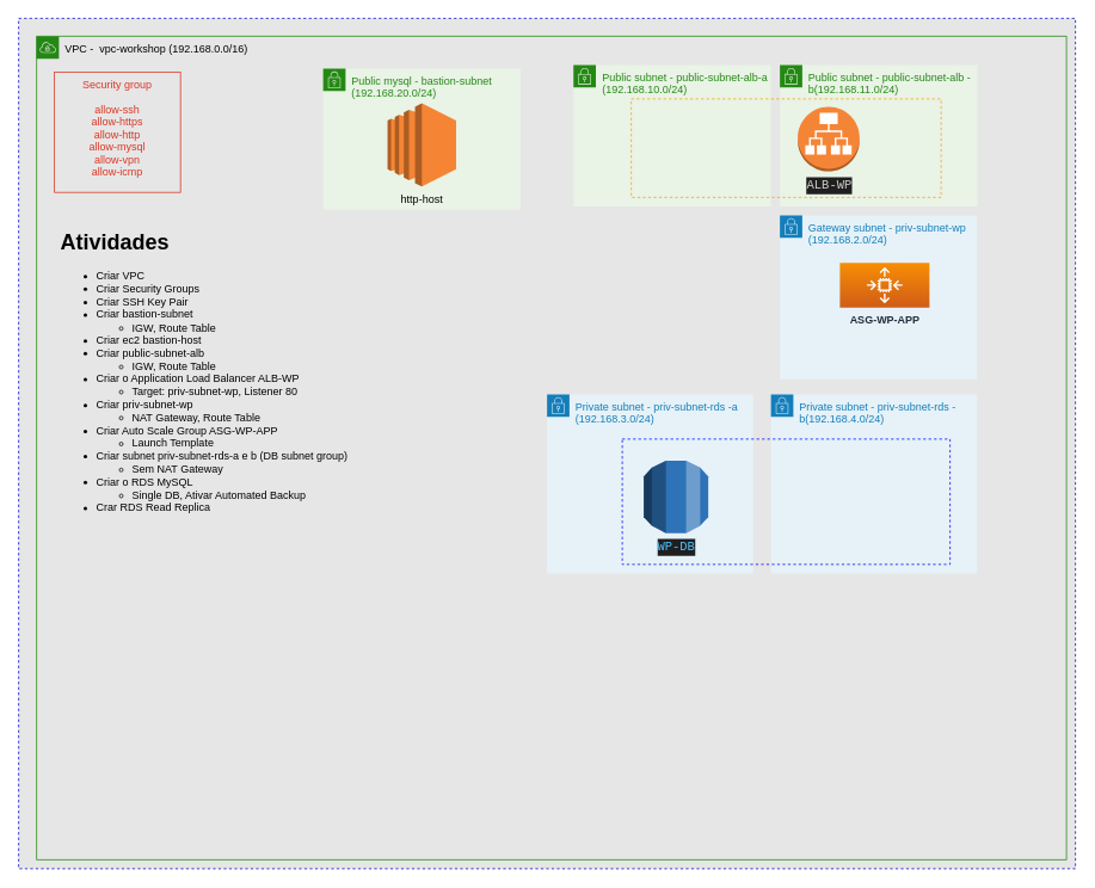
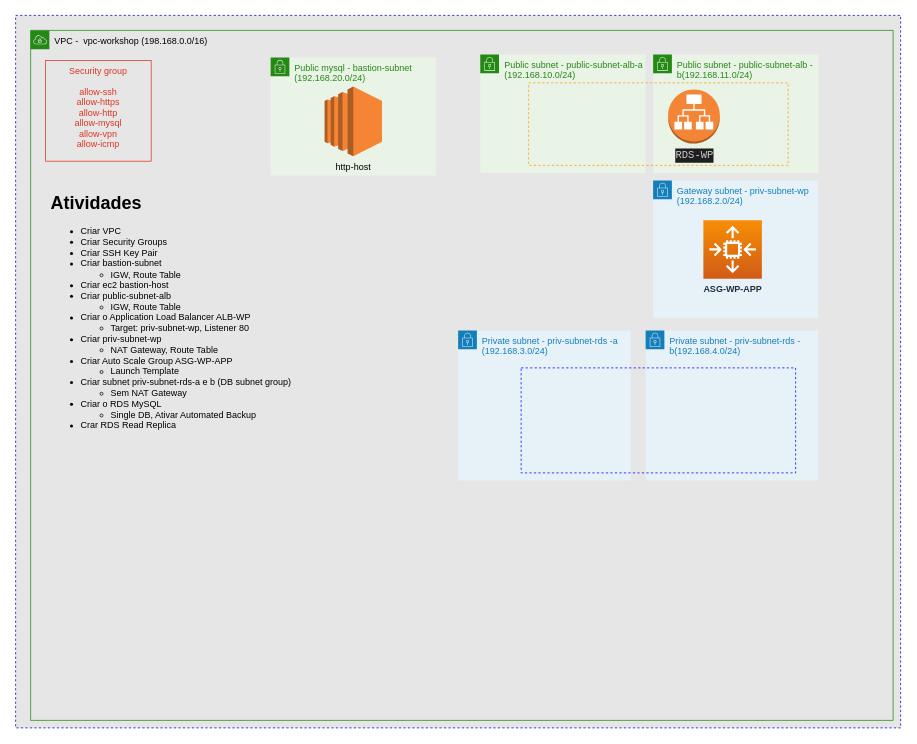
- <mxCell id="6" value="&lt;font color=&quot;#000000&quot;&gt;VPC -&amp;nbsp; vpc-workshop (192.168.0.0/16)&lt;/font&gt;" style="points=[[0,0],[0.25,0],[0.5,0],[0.75,0],[1,0],[1,0.25],[1,0.5],[1,0.75],[1,1],[0.75,1],[0.5,1],[0.25,1],[0,1],[0,0.75],[0,0.5],[0,0.25]];outlineConnect=0;gradientColor=none;html=1;whiteSpace=wrap;fontSize=12;fontStyle=0;container=1;pointerEvents=0;collapsible=0;recursiveResize=0;shape=mxgraph.aws4.group;grIcon=mxgraph.aws4.group_vpc;strokeColor=#248814;fillColor=none;verticalAlign=top;align=left;spacingLeft=30;fontColor=#AAB7B8;dashed=0;" parent="5" vertex="1"><mxGeometry width="1150.0" height="920.0" as="geometry" /></mxCell>
+ <mxCell id="6" value="&lt;font color=&quot;#000000&quot;&gt;VPC -&amp;nbsp; vpc-workshop (198.168.0.0/16)&lt;/font&gt;" style="points=[[0,0],[0.25,0],[0.5,0],[0.75,0],[1,0],[1,0.25],[1,0.5],[1,0.75],[1,1],[0.75,1],[0.5,1],[0.25,1],[0,1],[0,0.75],[0,0.5],[0,0.25]];outlineConnect=0;gradientColor=none;html=1;whiteSpace=wrap;fontSize=12;fontStyle=0;container=1;pointerEvents=0;collapsible=0;recursiveResize=0;shape=mxgraph.aws4.group;grIcon=mxgraph.aws4.group_vpc;strokeColor=#248814;fillColor=none;verticalAlign=top;align=left;spacingLeft=30;fontColor=#AAB7B8;dashed=0;" parent="5" vertex="1"><mxGeometry width="1150.0" height="920.0" as="geometry" /></mxCell>
- <mxCell id="11" value="&lt;div style=&quot;color: rgb(204, 204, 204); background-color: rgb(31, 31, 31); font-family: Consolas, &amp;quot;Courier New&amp;quot;, monospace; font-size: 14px; line-height: 19px;&quot;&gt;ALB-WP&lt;/div&gt;" style="outlineConnect=0;dashed=0;verticalLabelPosition=bottom;verticalAlign=top;align=center;html=1;shape=mxgraph.aws3.application_load_balancer;fillColor=#F58536;gradientColor=none;" parent="5" vertex="1"><mxGeometry x="850" y="78.99" width="69" height="72" as="geometry" /></mxCell>
+ <mxCell id="11" value="&lt;div style=&quot;color: rgb(204, 204, 204); background-color: rgb(31, 31, 31); font-family: Consolas, &amp;quot;Courier New&amp;quot;, monospace; font-size: 14px; line-height: 19px;&quot;&gt;RDS-WP&lt;/div&gt;" style="outlineConnect=0;dashed=0;verticalLabelPosition=bottom;verticalAlign=top;align=center;html=1;shape=mxgraph.aws3.application_load_balancer;fillColor=#F58536;gradientColor=none;" parent="5" vertex="1"><mxGeometry x="850" y="78.99" width="69" height="72" as="geometry" /></mxCell>
- <mxCell id="13" value="&lt;b&gt;ASG-WP-APP&lt;/b&gt;" style="sketch=0;points=[[0,0,0],[0.25,0,0],[0.5,0,0],[0.75,0,0],[1,0,0],[0,1,0],[0.25,1,0],[0.5,1,0],[0.75,1,0],[1,1,0],[0,0.25,0],[0,0.5,0],[0,0.75,0],[1,0.25,0],[1,0.5,0],[1,0.75,0]];outlineConnect=0;fontColor=#232F3E;gradientColor=#F78E04;gradientDirection=north;fillColor=#D05C17;strokeColor=#ffffff;dashed=0;verticalLabelPosition=bottom;verticalAlign=top;align=center;html=1;fontSize=12;fontStyle=0;aspect=fixed;shape=mxgraph.aws4.resourceIcon;resIcon=mxgraph.aws4.auto_scaling2;" parent="12" vertex="1"><mxGeometry x="67" y="53" width="100" height="50" as="geometry" /></mxCell>
+ <mxCell id="13" value="&lt;b&gt;ASG-WP-APP&lt;/b&gt;" style="sketch=0;points=[[0,0,0],[0.25,0,0],[0.5,0,0],[0.75,0,0],[1,0,0],[0,1,0],[0.25,1,0],[0.5,1,0],[0.75,1,0],[1,1,0],[0,0.25,0],[0,0.5,0],[0,0.75,0],[1,0.25,0],[1,0.5,0],[1,0.75,0]];outlineConnect=0;fontColor=#232F3E;gradientColor=#F78E04;gradientDirection=north;fillColor=#D05C17;strokeColor=#ffffff;dashed=0;verticalLabelPosition=bottom;verticalAlign=top;align=center;html=1;fontSize=12;fontStyle=0;aspect=fixed;shape=mxgraph.aws4.resourceIcon;resIcon=mxgraph.aws4.auto_scaling2;" parent="12" vertex="1"><mxGeometry x="67" y="53" width="78" height="78" as="geometry" /></mxCell>
- <mxCell id="9" value="&lt;div style=&quot;color: rgb(204, 204, 204); background-color: rgb(31, 31, 31); font-family: Consolas, &amp;quot;Courier New&amp;quot;, monospace; font-size: 14px; line-height: 19px;&quot;&gt;&lt;span style=&quot;color: #4fc1ff;&quot;&gt;WP-DB&lt;/span&gt;&lt;/div&gt;" style="outlineConnect=0;dashed=0;verticalLabelPosition=bottom;verticalAlign=top;align=center;html=1;shape=mxgraph.aws3.rds;fillColor=#2E73B8;gradientColor=none;" parent="6" vertex="1"><mxGeometry x="678" y="474" width="72" height="81" as="geometry" /></mxCell>
